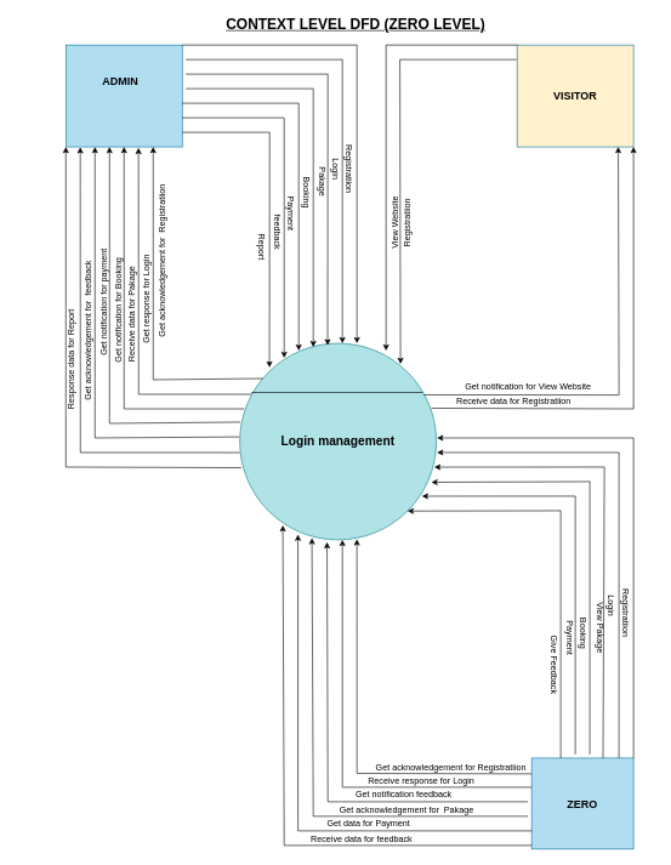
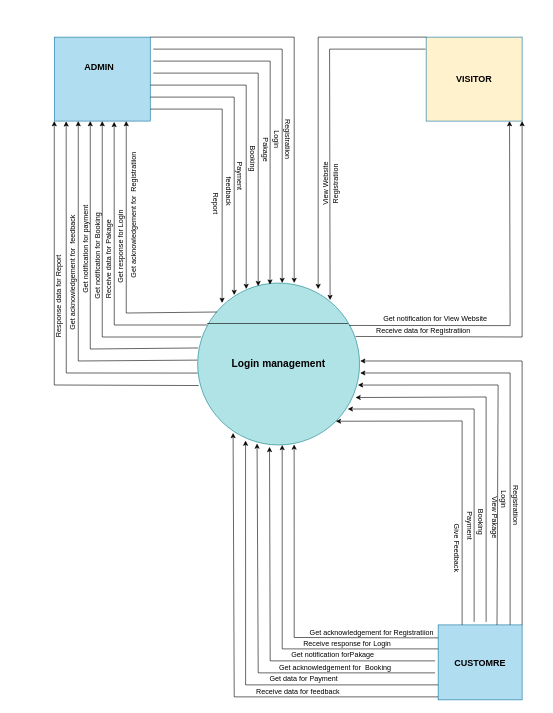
- <mxCell id="68" value="&lt;b&gt;&lt;u&gt;&lt;font style=&quot;font-size: 20px;&quot;&gt;CONTEXT LEVEL DFD (ZERO LEVEL)&lt;/font&gt;&lt;/u&gt;&lt;/b&gt;" style="text;html=1;align=center;verticalAlign=middle;resizable=0;points=[];autosize=1;strokeColor=none;fillColor=none;fontSize=17;" parent="1" vertex="1"><mxGeometry x="305" y="20" width="366" height="26" as="geometry" /></mxCell>
- <mxCell id="56" value="Get notification feedback" style="text;html=1;align=center;verticalAlign=middle;resizable=0;points=[];autosize=1;strokeColor=none;fillColor=none;" parent="1" vertex="1"><mxGeometry x="480" y="1082" width="148" height="18" as="geometry" /></mxCell>
+ <mxCell id="56" value="Get notification forPakage" style="text;html=1;align=center;verticalAlign=middle;resizable=0;points=[];autosize=1;strokeColor=none;fillColor=none;" parent="1" vertex="1"><mxGeometry x="480" y="1082" width="148" height="18" as="geometry" /></mxCell>
- <mxCell id="19" value="&lt;font style=&quot;font-size: 15px;&quot;&gt;&lt;b&gt;ZERO&lt;/b&gt;&lt;/font&gt;" style="whiteSpace=wrap;html=1;fillColor=#b1ddf0;strokeColor=#10739e;" parent="1" vertex="1"><mxGeometry x="730" y="1041" width="140" height="125" as="geometry" /></mxCell>
+ <mxCell id="19" value="&lt;font style=&quot;font-size: 15px;&quot;&gt;&lt;b&gt;CUSTOMRE&lt;/b&gt;&lt;/font&gt;" style="whiteSpace=wrap;html=1;fillColor=#b1ddf0;strokeColor=#10739e;" parent="1" vertex="1"><mxGeometry x="730" y="1041" width="140" height="125" as="geometry" /></mxCell>
- <mxCell id="58" value="Get acknowledgement for&amp;nbsp; Pakage" style="text;html=1;align=center;verticalAlign=middle;resizable=0;points=[];autosize=1;strokeColor=none;fillColor=none;" parent="1" vertex="1"><mxGeometry x="459" y="1104" width="197" height="18" as="geometry" /></mxCell>
+ <mxCell id="58" value="Get acknowledgement for&amp;nbsp; Booking" style="text;html=1;align=center;verticalAlign=middle;resizable=0;points=[];autosize=1;strokeColor=none;fillColor=none;" parent="1" vertex="1"><mxGeometry x="459" y="1104" width="197" height="18" as="geometry" /></mxCell>
